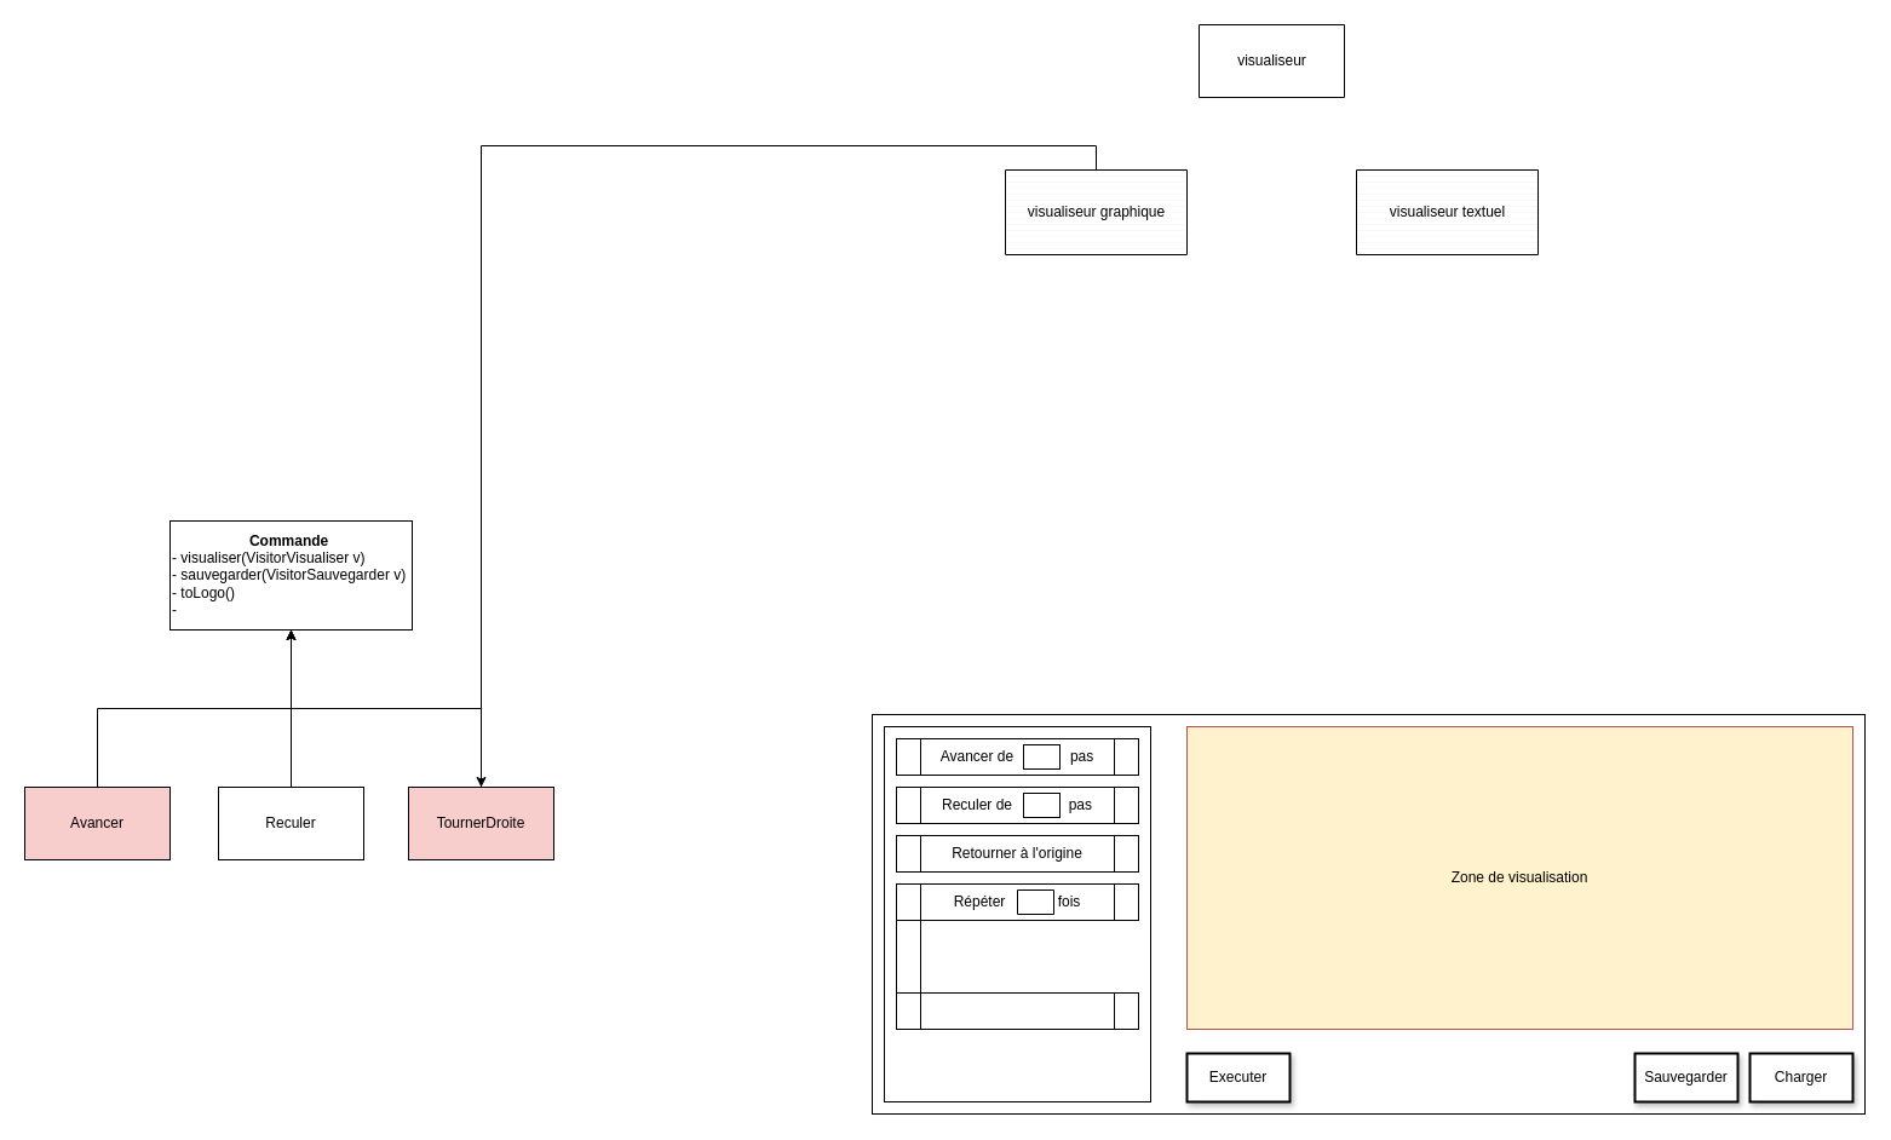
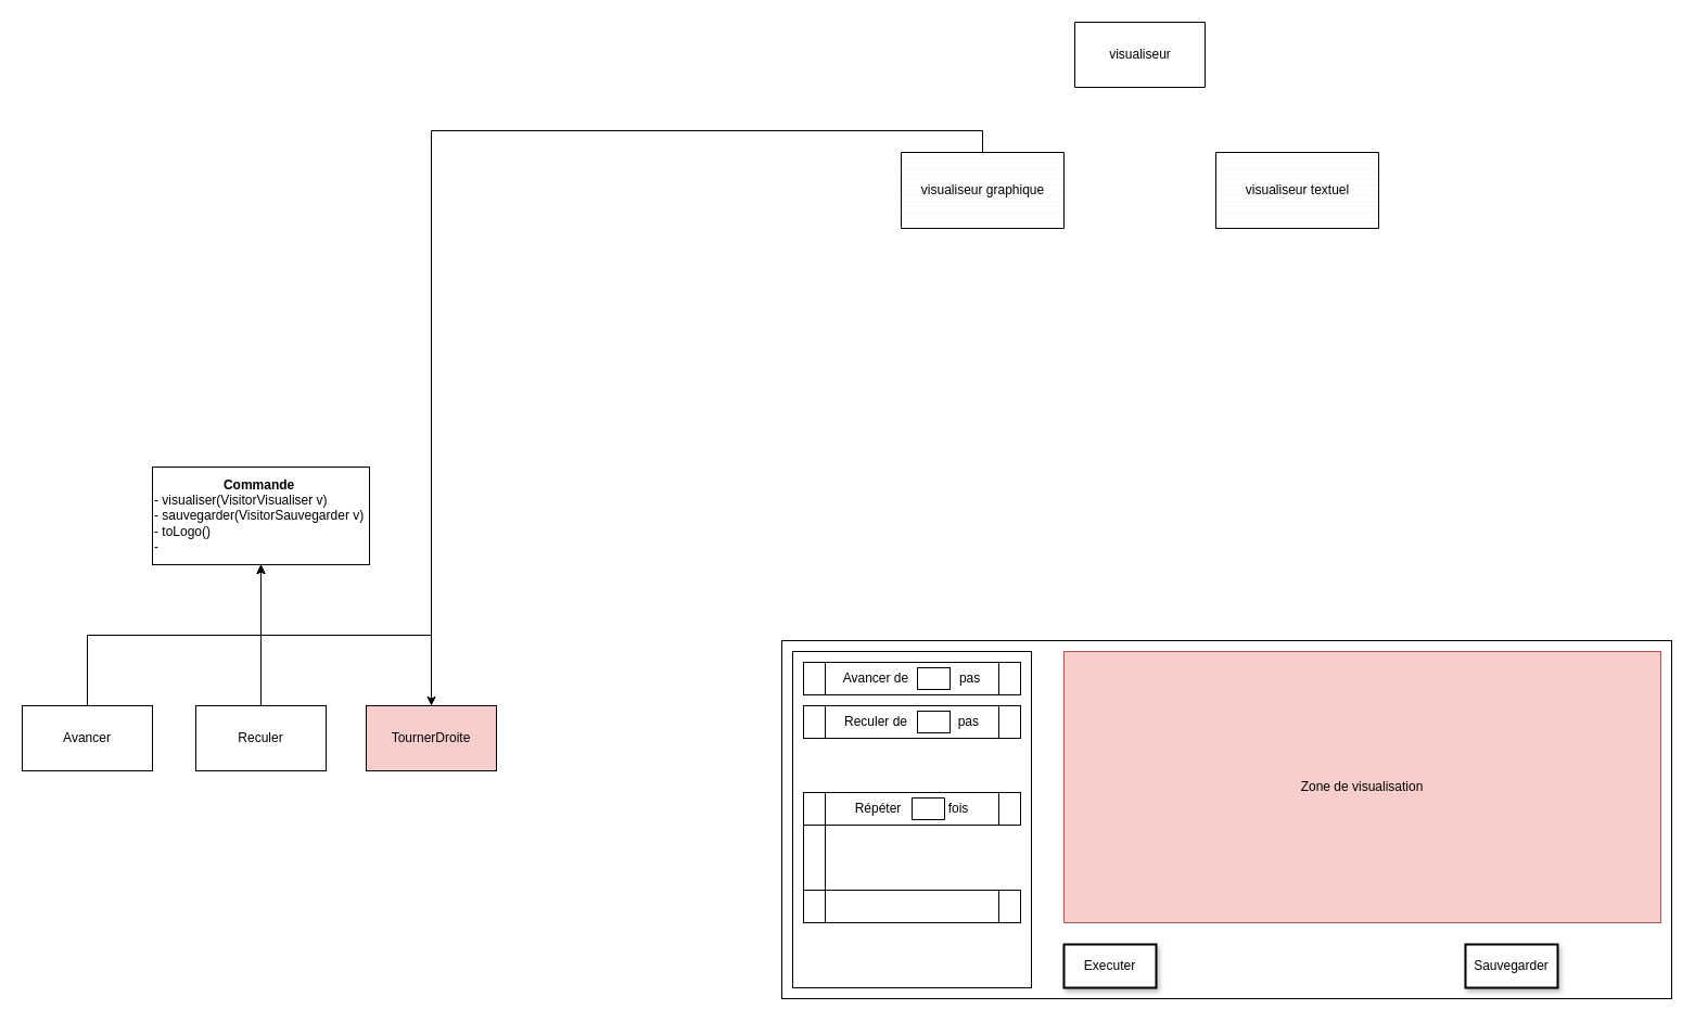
- <mxCell id="26" value="Avancer" style="rounded=0;whiteSpace=wrap;html=1;fillColor=#f8cecc;" vertex="1" parent="1"><mxGeometry x="20" y="650" width="120" height="60" as="geometry" /></mxCell>
+ <mxCell id="26" value="Avancer" style="rounded=0;whiteSpace=wrap;html=1;" vertex="1" parent="1"><mxGeometry x="20" y="650" width="120" height="60" as="geometry" /></mxCell>
- <mxCell id="14" value="Retourner à l'origine" style="shape=process;whiteSpace=wrap;html=1;backgroundOutline=1;shadow=0;labelBorderColor=none;strokeColor=default;strokeWidth=1;fillColor=default;gradientColor=none;" parent="1" vertex="1"><mxGeometry x="740" y="690" width="200" height="30" as="geometry" /></mxCell>
- <mxCell id="3" value="Zone de visualisation" style="rounded=0;whiteSpace=wrap;html=1;fillColor=#fff2cc;strokeColor=#b85450;" parent="1" vertex="1"><mxGeometry x="980" y="600" width="550" height="250" as="geometry" /></mxCell>
+ <mxCell id="3" value="Zone de visualisation" style="rounded=0;whiteSpace=wrap;html=1;fillColor=#f8cecc;strokeColor=#b85450;" parent="1" vertex="1"><mxGeometry x="980" y="600" width="550" height="250" as="geometry" /></mxCell>
- <mxCell id="5" value="Charger" style="rounded=0;whiteSpace=wrap;html=1;strokeColor=default;labelBorderColor=none;gradientColor=none;fillColor=default;perimeterSpacing=0;shadow=1;strokeWidth=2;" parent="1" vertex="1"><mxGeometry x="1445" y="870" width="85" height="40" as="geometry" /></mxCell>
